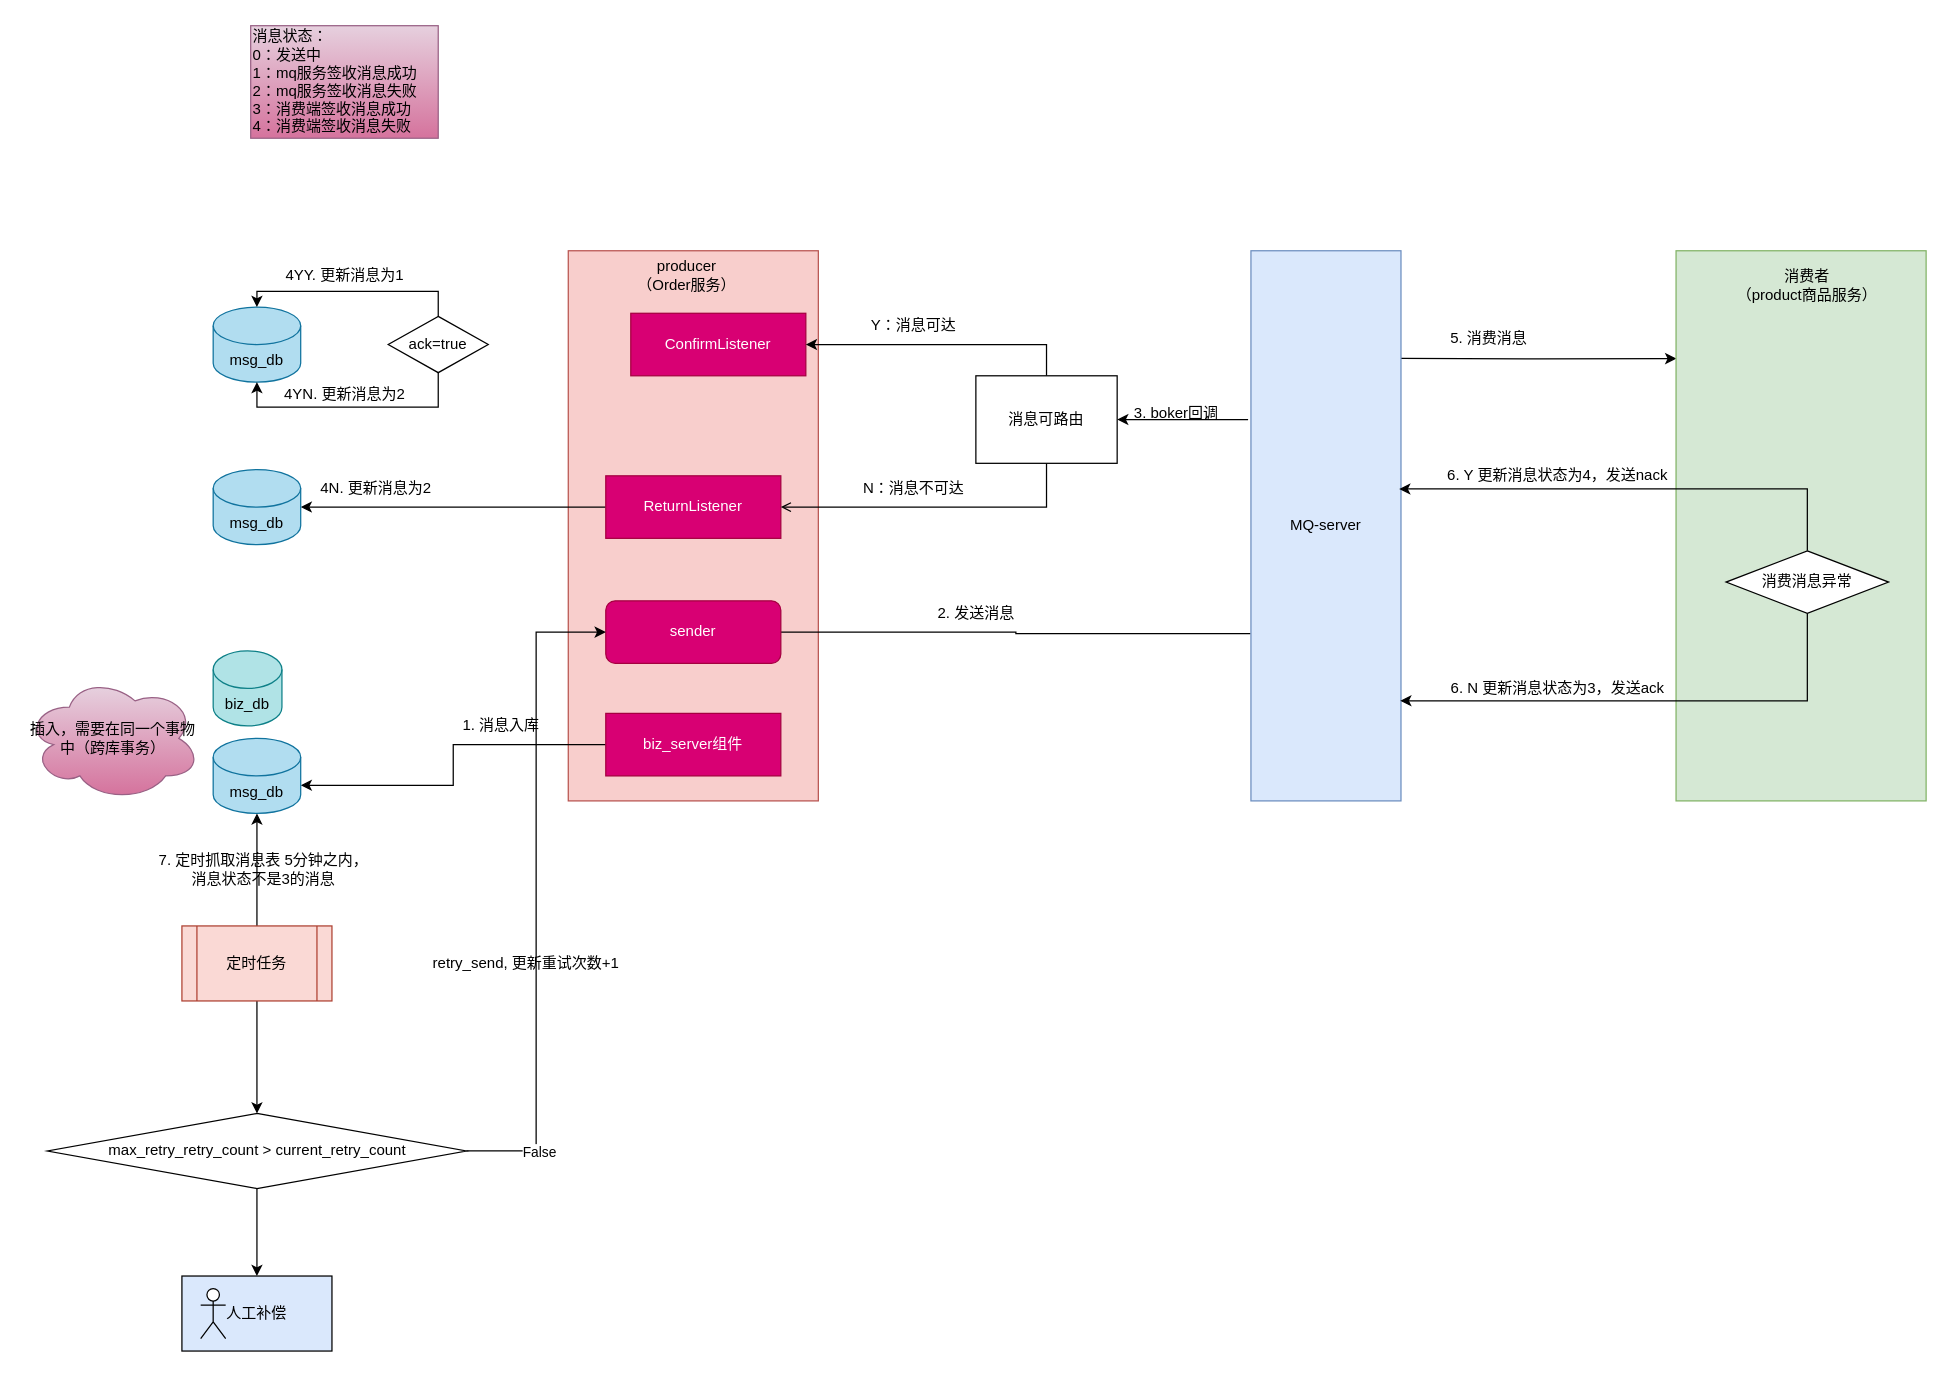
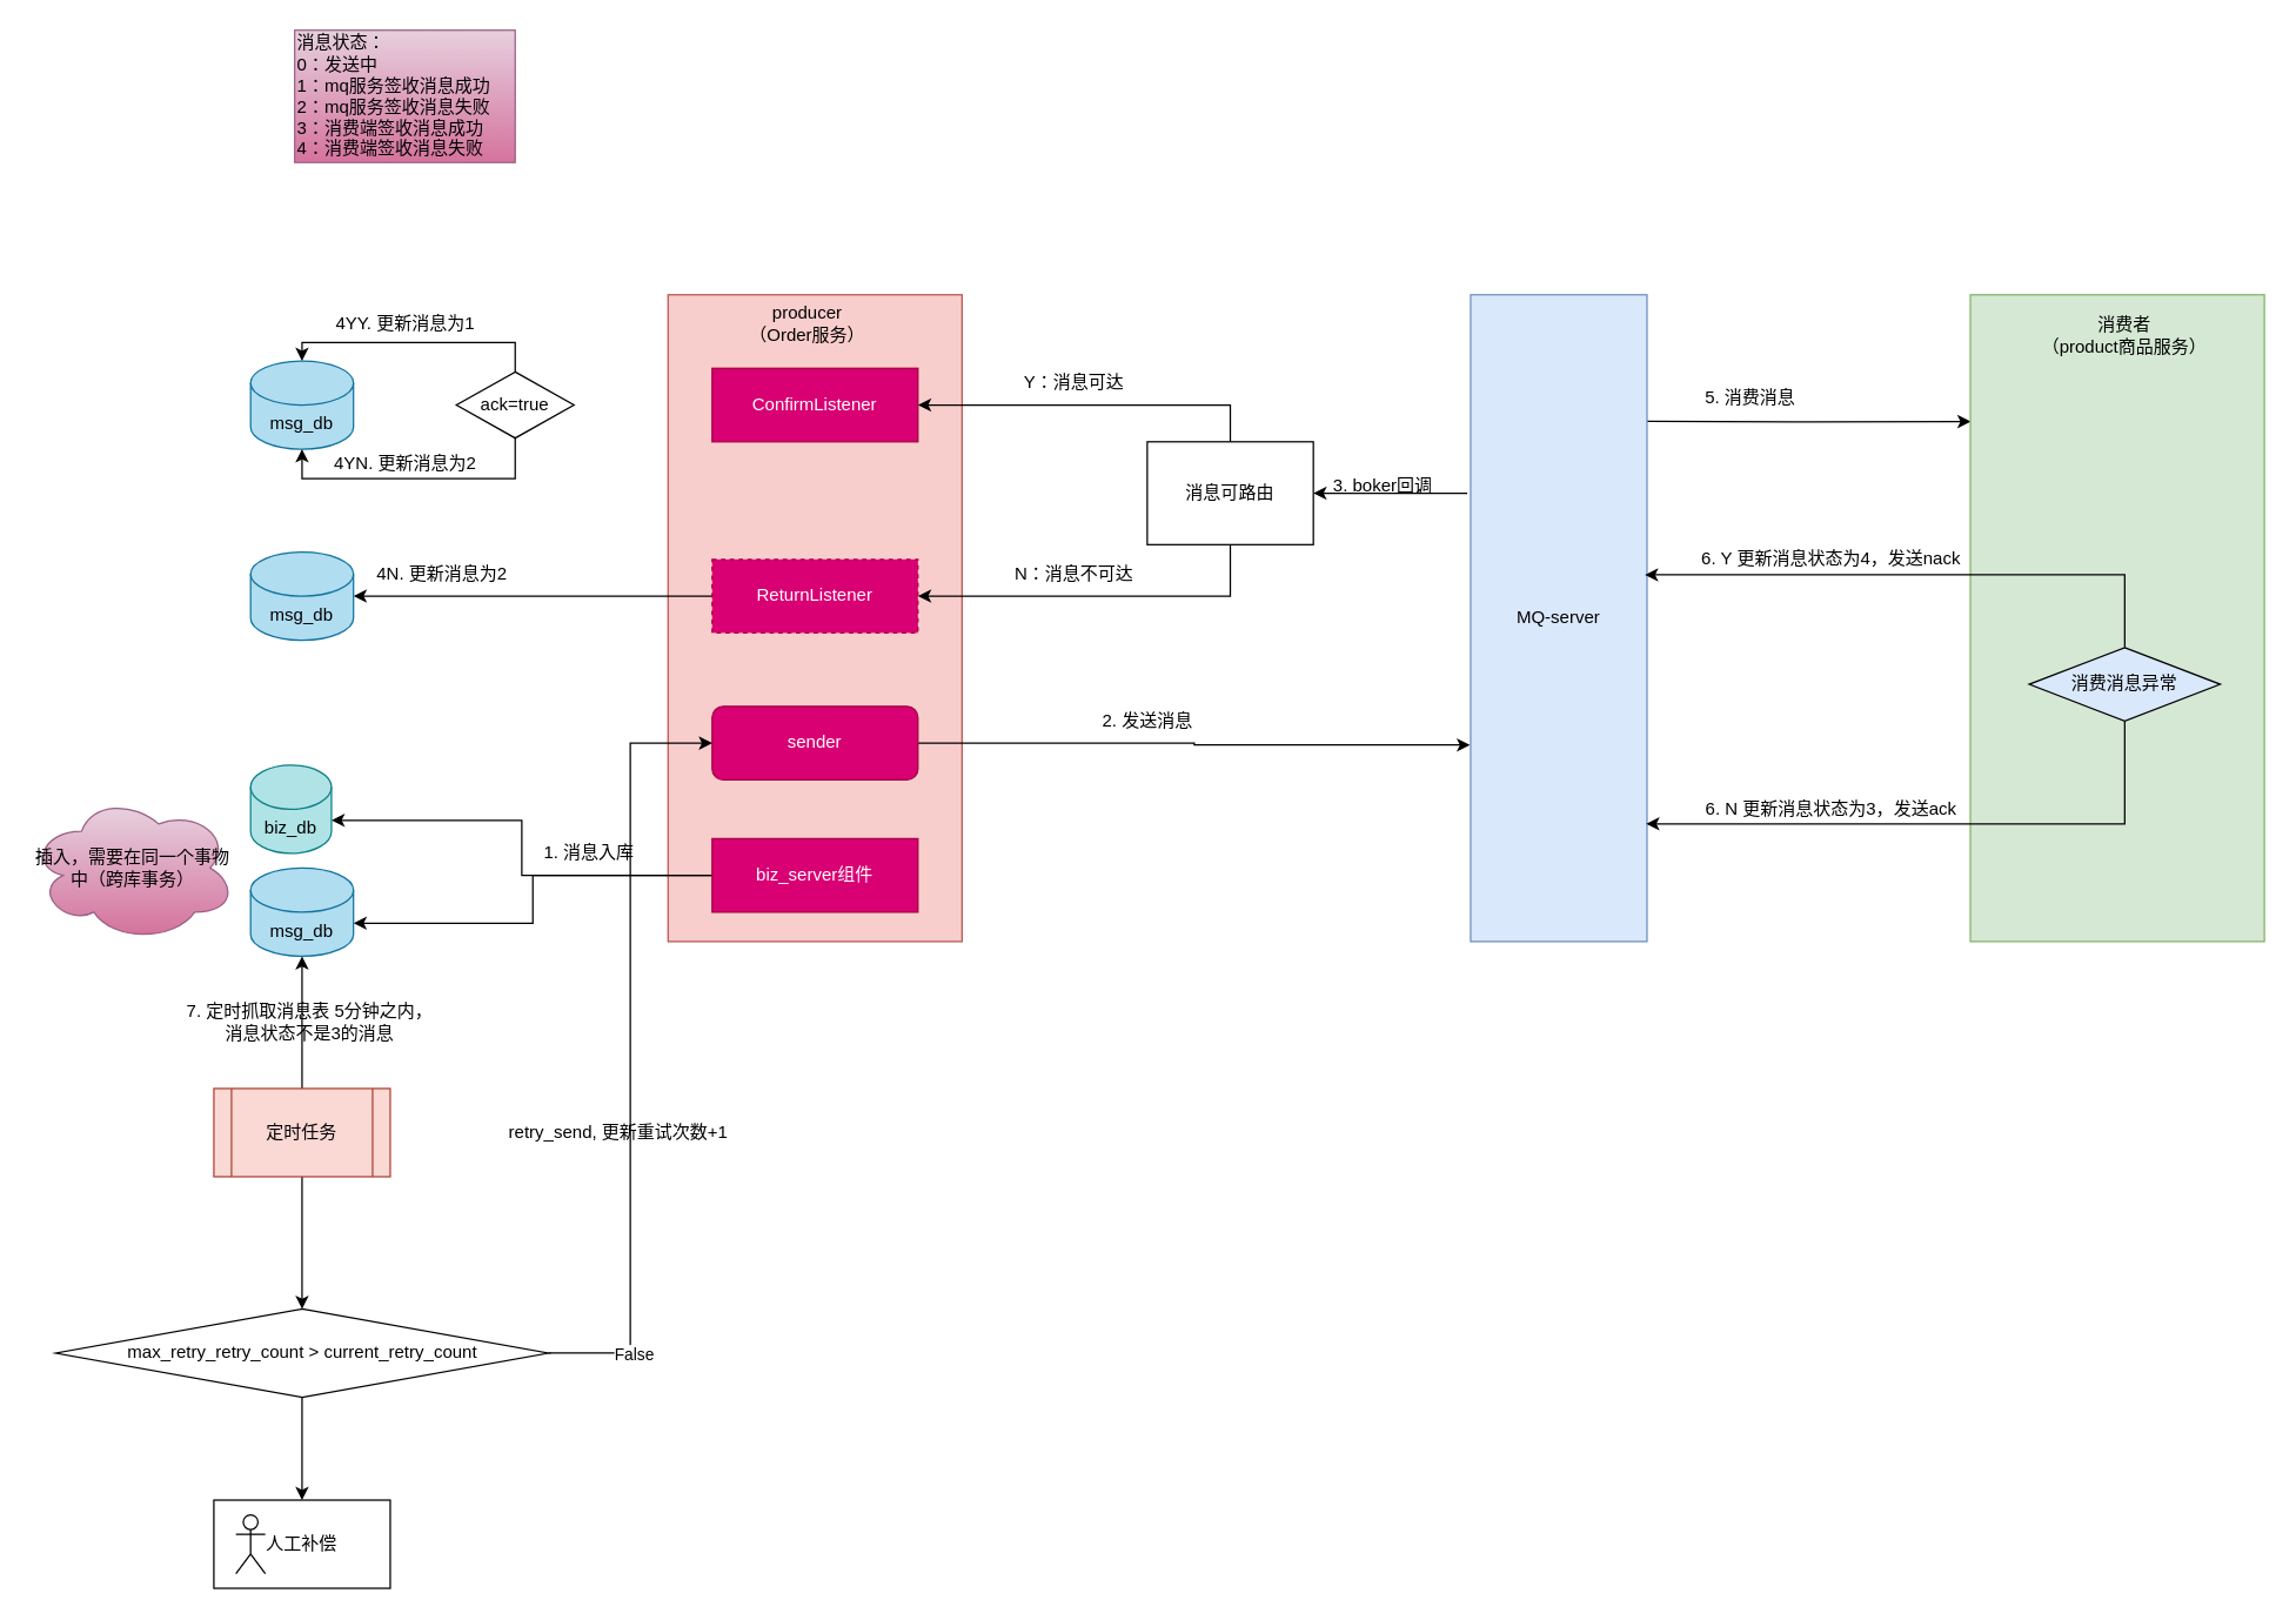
- <mxCell id="4" value="ConfirmListener" style="rounded=0;whiteSpace=wrap;html=1;align=center;fillColor=#d80073;strokeColor=#A50040;fontColor=#ffffff;" vertex="1" parent="1"><mxGeometry x="504" y="250" width="140" height="50" as="geometry" /></mxCell>
+ <mxCell id="4" value="ConfirmListener" style="rounded=0;whiteSpace=wrap;html=1;align=center;fillColor=#d80073;strokeColor=#A50040;fontColor=#ffffff;" vertex="1" parent="1"><mxGeometry x="484" y="250" width="140" height="50" as="geometry" /></mxCell>
- <mxCell id="6" value="ReturnListener" style="rounded=0;whiteSpace=wrap;html=1;align=center;fillColor=#d80073;strokeColor=#A50040;fontColor=#ffffff;" vertex="1" parent="1"><mxGeometry x="484" y="380" width="140" height="50" as="geometry" /></mxCell>
+ <mxCell id="6" value="ReturnListener" style="rounded=0;whiteSpace=wrap;html=1;align=center;fillColor=#d80073;strokeColor=#A50040;fontColor=#ffffff;dashed=1;" vertex="1" parent="1"><mxGeometry x="484" y="380" width="140" height="50" as="geometry" /></mxCell>
- <mxCell id="23" style="edgeStyle=orthogonalEdgeStyle;rounded=0;orthogonalLoop=1;jettySize=auto;html=1;entryX=1;entryY=0.5;entryDx=0;entryDy=0;exitX=0.5;exitY=1;exitDx=0;exitDy=0;endArrow=open;" edge="1" parent="1" source="24" target="6"><mxGeometry relative="1" as="geometry" /></mxCell>
+ <mxCell id="23" style="edgeStyle=orthogonalEdgeStyle;rounded=0;orthogonalLoop=1;jettySize=auto;html=1;entryX=1;entryY=0.5;entryDx=0;entryDy=0;exitX=0.5;exitY=1;exitDx=0;exitDy=0;" edge="1" parent="1" source="24" target="6"><mxGeometry relative="1" as="geometry" /></mxCell>
- <mxCell id="39" value="消费消息异常" style="rhombus;whiteSpace=wrap;html=1;align=center;" vertex="1" parent="1"><mxGeometry x="1380" y="440" width="130" height="50" as="geometry" /></mxCell>
+ <mxCell id="39" value="消费消息异常" style="rhombus;whiteSpace=wrap;html=1;align=center;fillColor=#dae8fc;" vertex="1" parent="1"><mxGeometry x="1380" y="440" width="130" height="50" as="geometry" /></mxCell>
- <mxCell id="7" style="edgeStyle=orthogonalEdgeStyle;rounded=0;orthogonalLoop=1;jettySize=auto;html=1;entryX=-0.003;entryY=0.696;entryDx=0;entryDy=0;entryPerimeter=0;endArrow=none;" edge="1" parent="1" source="8" target="20"><mxGeometry relative="1" as="geometry" /></mxCell>
+ <mxCell id="7" style="edgeStyle=orthogonalEdgeStyle;rounded=0;orthogonalLoop=1;jettySize=auto;html=1;entryX=-0.003;entryY=0.696;entryDx=0;entryDy=0;entryPerimeter=0;" edge="1" parent="1" source="8" target="20"><mxGeometry relative="1" as="geometry" /></mxCell>
+ <mxCell id="10" style="edgeStyle=orthogonalEdgeStyle;rounded=0;orthogonalLoop=1;jettySize=auto;html=1;exitX=0;exitY=0.5;exitDx=0;exitDy=0;entryX=1;entryY=0;entryDx=0;entryDy=37.5;entryPerimeter=0;" edge="1" parent="1" source="11" target="14"><mxGeometry relative="1" as="geometry" /></mxCell>
- <mxCell id="52" value="人工补偿" style="rounded=0;whiteSpace=wrap;html=1;align=center;fillColor=#dae8fc;" vertex="1" parent="1"><mxGeometry x="145" y="1020" width="120" height="60" as="geometry" /></mxCell>
+ <mxCell id="52" value="人工补偿" style="rounded=0;whiteSpace=wrap;html=1;align=center;" vertex="1" parent="1"><mxGeometry x="145" y="1020" width="120" height="60" as="geometry" /></mxCell>
